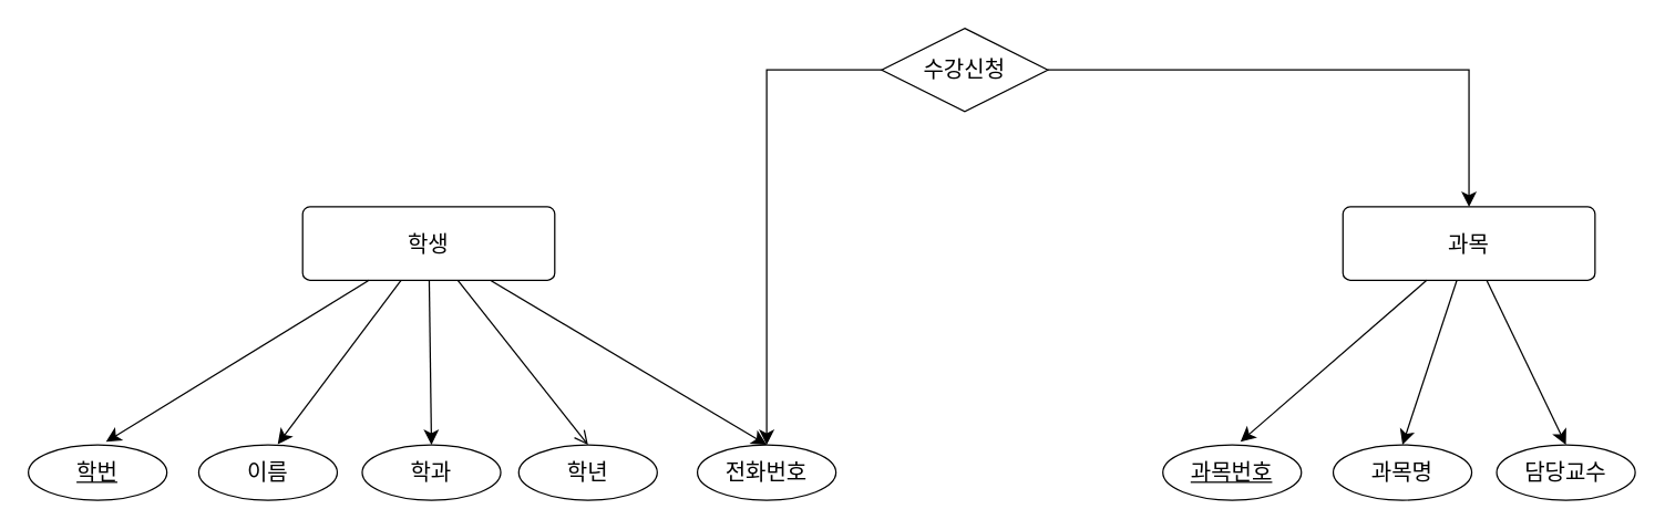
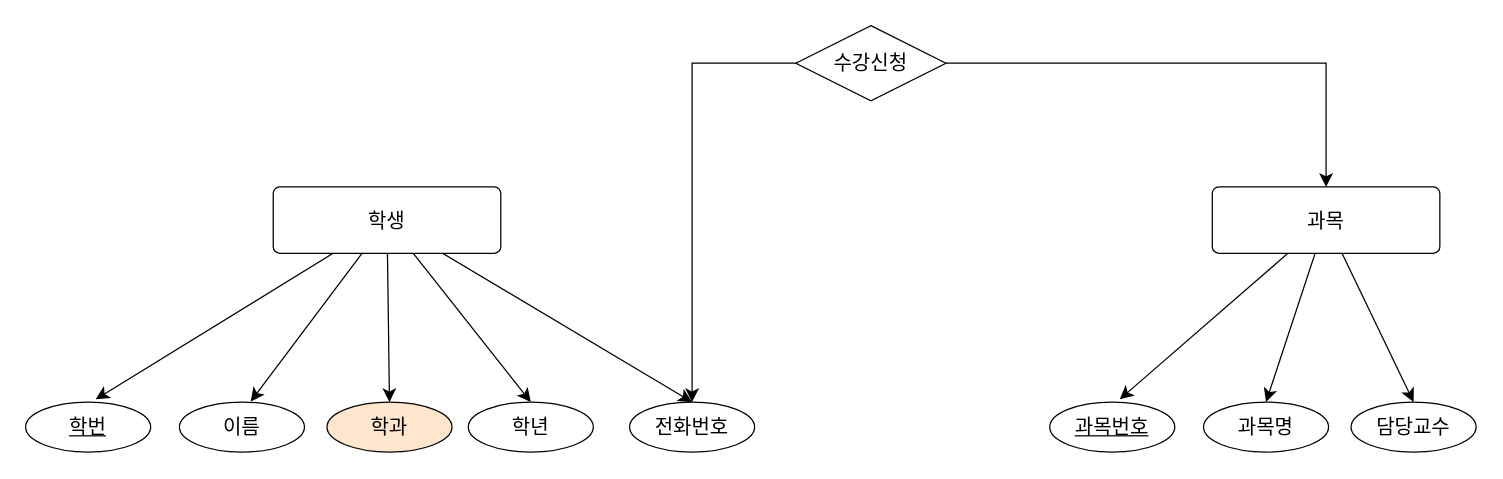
- <mxCell id="3" style="edgeStyle=none;curved=1;rounded=0;orthogonalLoop=1;jettySize=auto;html=1;entryX=0.5;entryY=0;entryDx=0;entryDy=0;fontSize=12;startSize=8;endSize=8;endArrow=open;" edge="1" parent="1" source="6" target="10"><mxGeometry relative="1" as="geometry" /></mxCell>
+ <mxCell id="3" style="edgeStyle=none;curved=1;rounded=0;orthogonalLoop=1;jettySize=auto;html=1;entryX=0.5;entryY=0;entryDx=0;entryDy=0;fontSize=12;startSize=8;endSize=8;" edge="1" parent="1" source="6" target="10"><mxGeometry relative="1" as="geometry" /></mxCell>
- <mxCell id="9" value="학과" style="ellipse;whiteSpace=wrap;html=1;align=center;fontSize=16;" vertex="1" parent="1"><mxGeometry x="261" y="321" width="100" height="40" as="geometry" /></mxCell>
+ <mxCell id="9" value="학과" style="ellipse;whiteSpace=wrap;html=1;align=center;fontSize=16;fillColor=#ffe6cc;" vertex="1" parent="1"><mxGeometry x="261" y="321" width="100" height="40" as="geometry" /></mxCell>
